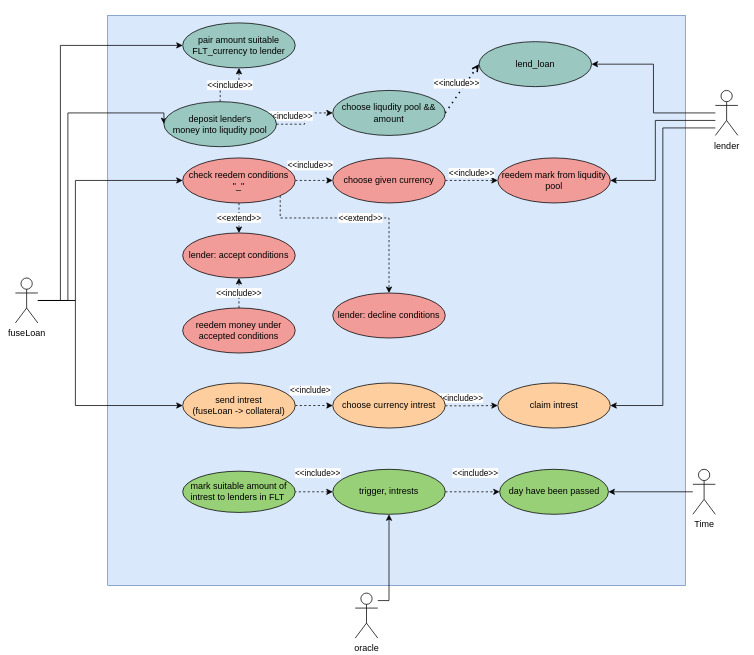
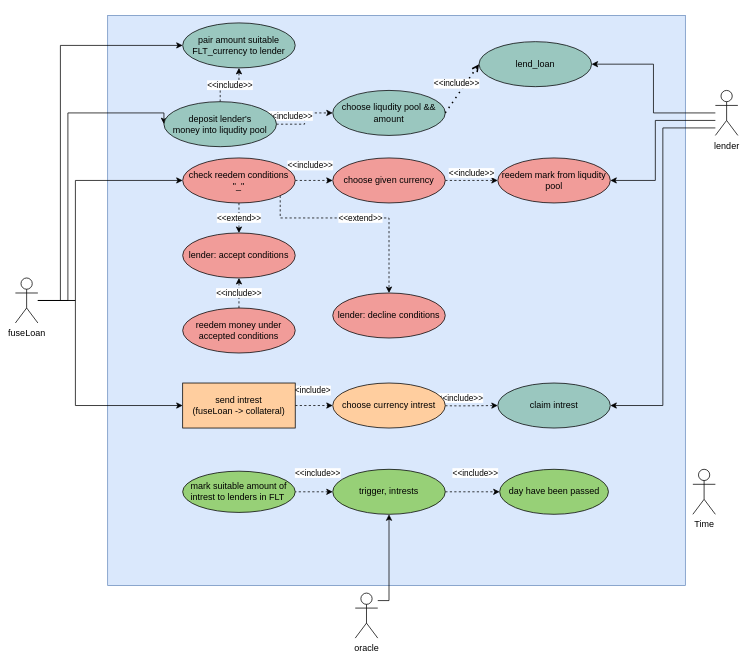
- <mxCell id="39" value="send intrest&lt;br&gt;(fuseLoan -&amp;gt; collateral)" style="ellipse;whiteSpace=wrap;html=1;fillColor=#FFCE9F;" vertex="1" parent="1"><mxGeometry x="243" y="510" width="150" height="60" as="geometry" /></mxCell>
+ <mxCell id="39" value="send intrest&lt;br&gt;(fuseLoan -&amp;gt; collateral)" style="whiteSpace=wrap;html=1;fillColor=#FFCE9F;rounded=0;" vertex="1" parent="1"><mxGeometry x="243" y="510" width="150" height="60" as="geometry" /></mxCell>
- <mxCell id="25" value="claim intrest" style="ellipse;whiteSpace=wrap;html=1;fillColor=#FFCE9F;" vertex="1" parent="1"><mxGeometry x="663" y="510" width="150" height="60" as="geometry" /></mxCell>
+ <mxCell id="25" value="claim intrest" style="ellipse;whiteSpace=wrap;html=1;fillColor=#9ac7bf;" vertex="1" parent="1"><mxGeometry x="663" y="510" width="150" height="60" as="geometry" /></mxCell>
- <mxCell id="40" style="edgeStyle=orthogonalEdgeStyle;rounded=0;orthogonalLoop=1;jettySize=auto;html=1;entryX=1;entryY=0.5;entryDx=0;entryDy=0;" edge="1" parent="1" source="41" target="42"><mxGeometry relative="1" as="geometry" /></mxCell>
